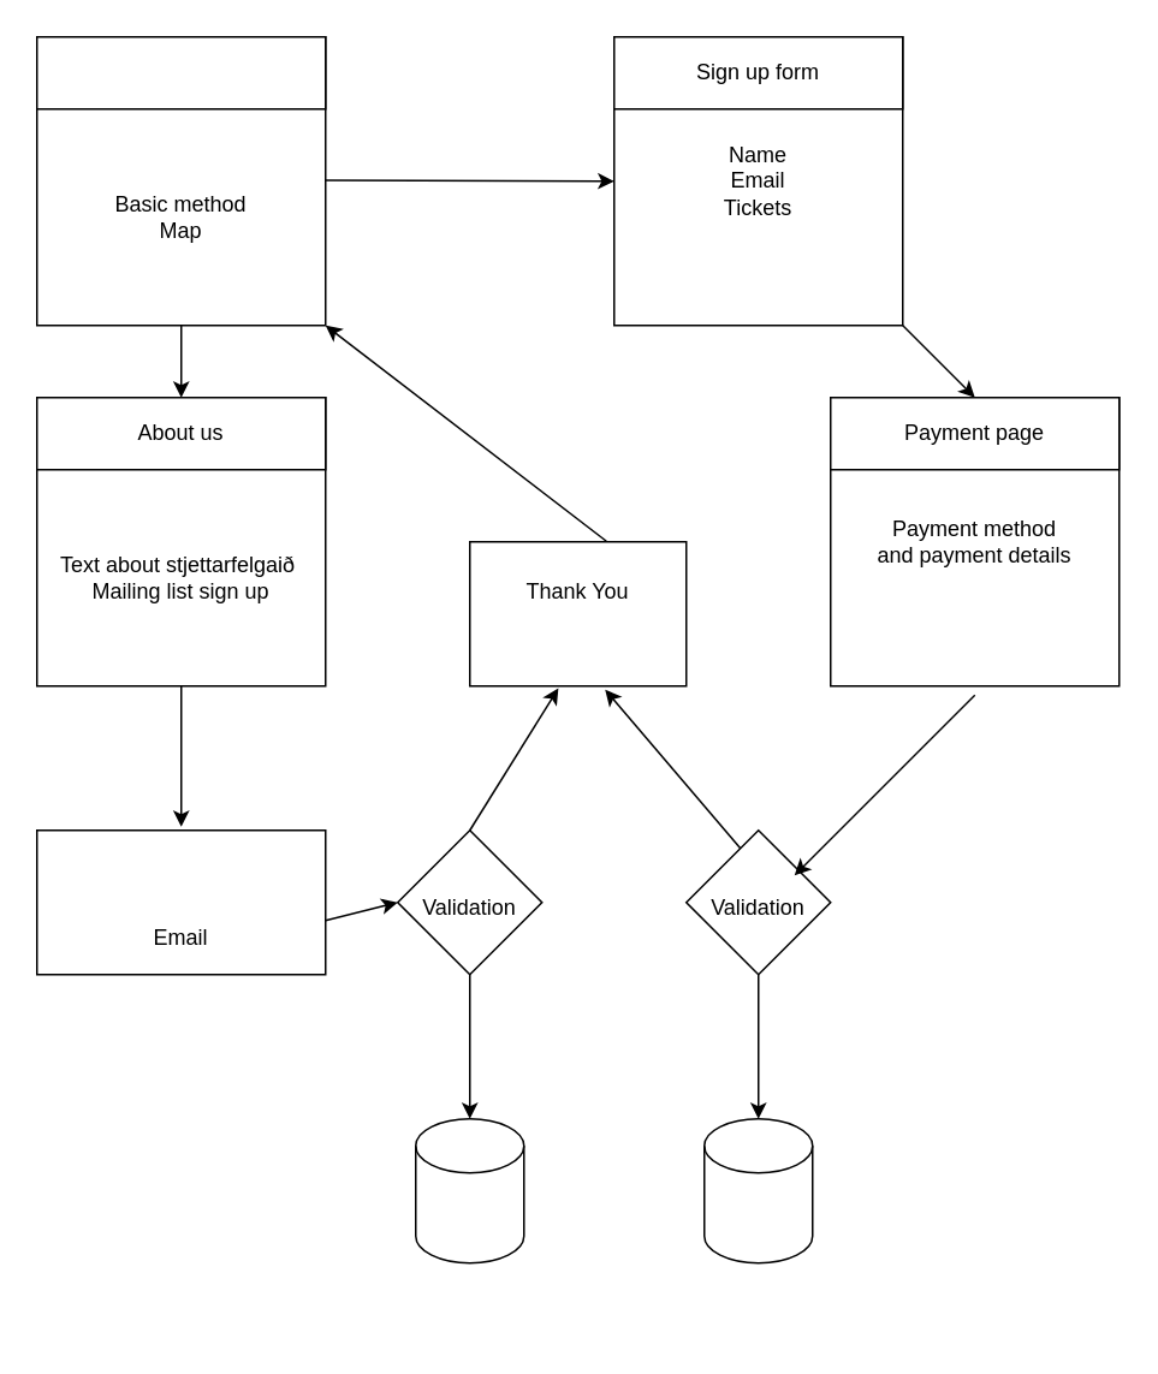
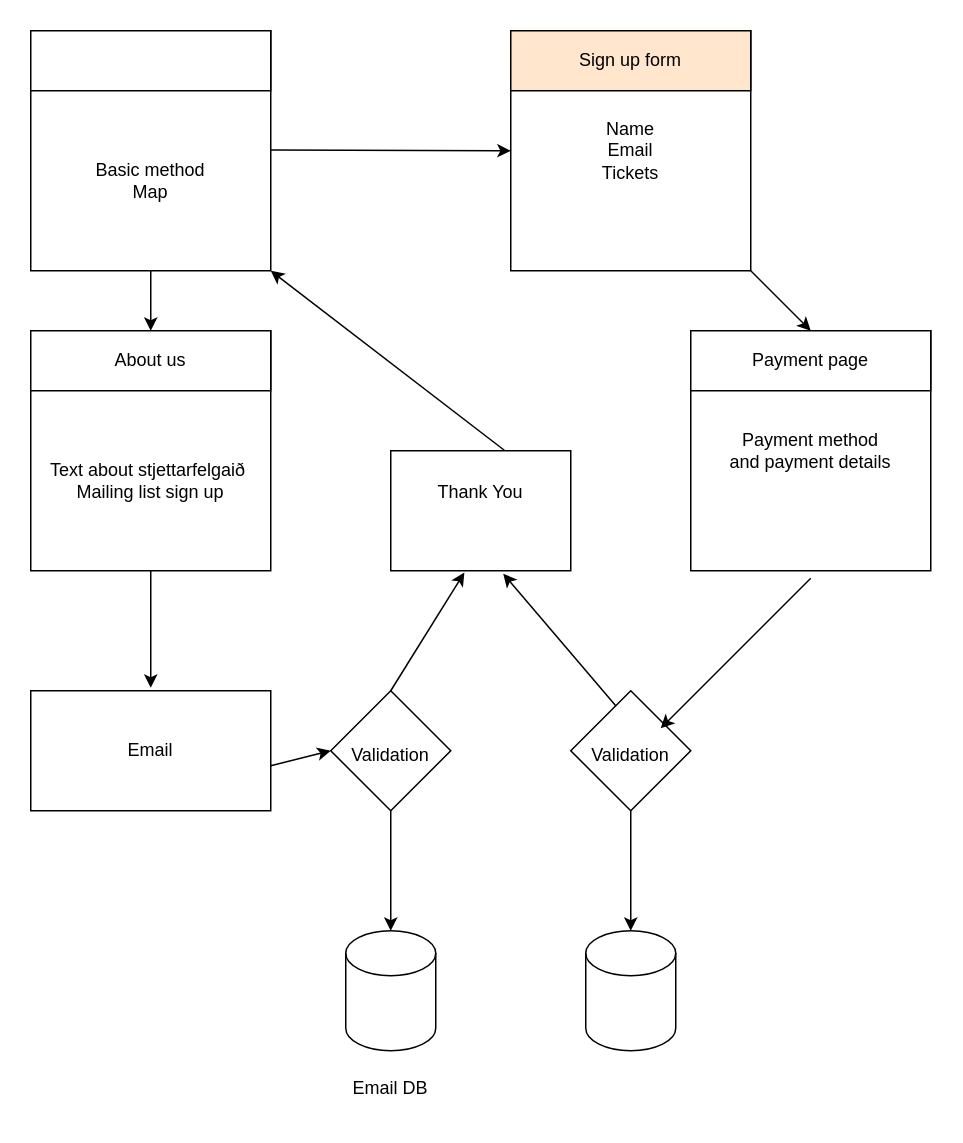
- <mxCell id="9" value="Sign up form" style="rounded=0;whiteSpace=wrap;html=1;" parent="1" vertex="1"><mxGeometry x="340" y="20" width="160" height="40" as="geometry" /></mxCell>
+ <mxCell id="9" value="Sign up form" style="rounded=0;whiteSpace=wrap;html=1;fillColor=#ffe6cc;" parent="1" vertex="1"><mxGeometry x="340" y="20" width="160" height="40" as="geometry" /></mxCell>
- <mxCell id="24" value="Email" style="text;html=1;align=center;verticalAlign=middle;whiteSpace=wrap;rounded=0;" vertex="1" parent="1"><mxGeometry x="70" y="505" width="60" height="30" as="geometry" /></mxCell>
+ <mxCell id="24" value="Email" style="text;html=1;align=center;verticalAlign=middle;whiteSpace=wrap;rounded=0;" vertex="1" parent="1"><mxGeometry x="70" y="485" width="60" height="30" as="geometry" /></mxCell>
+ <mxCell id="34" value="Email DB" style="text;html=1;align=center;verticalAlign=middle;whiteSpace=wrap;rounded=0;" vertex="1" parent="1"><mxGeometry x="230" y="710" width="60" height="30" as="geometry" /></mxCell>
